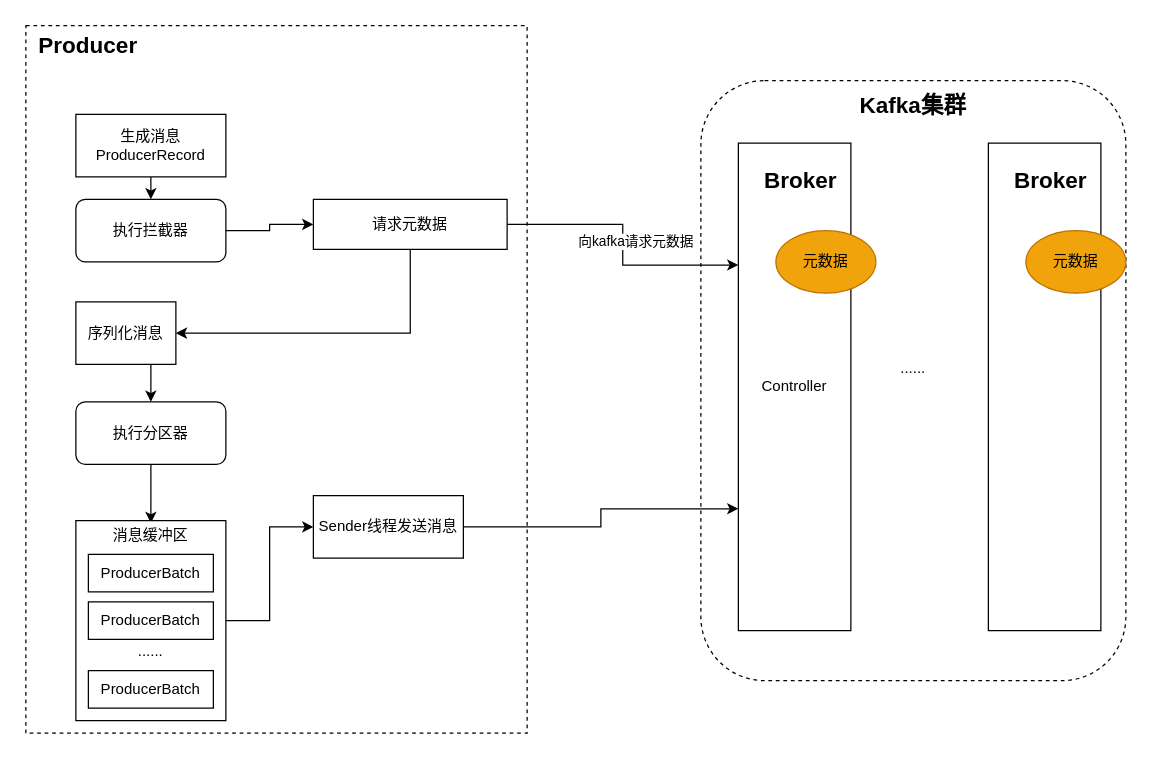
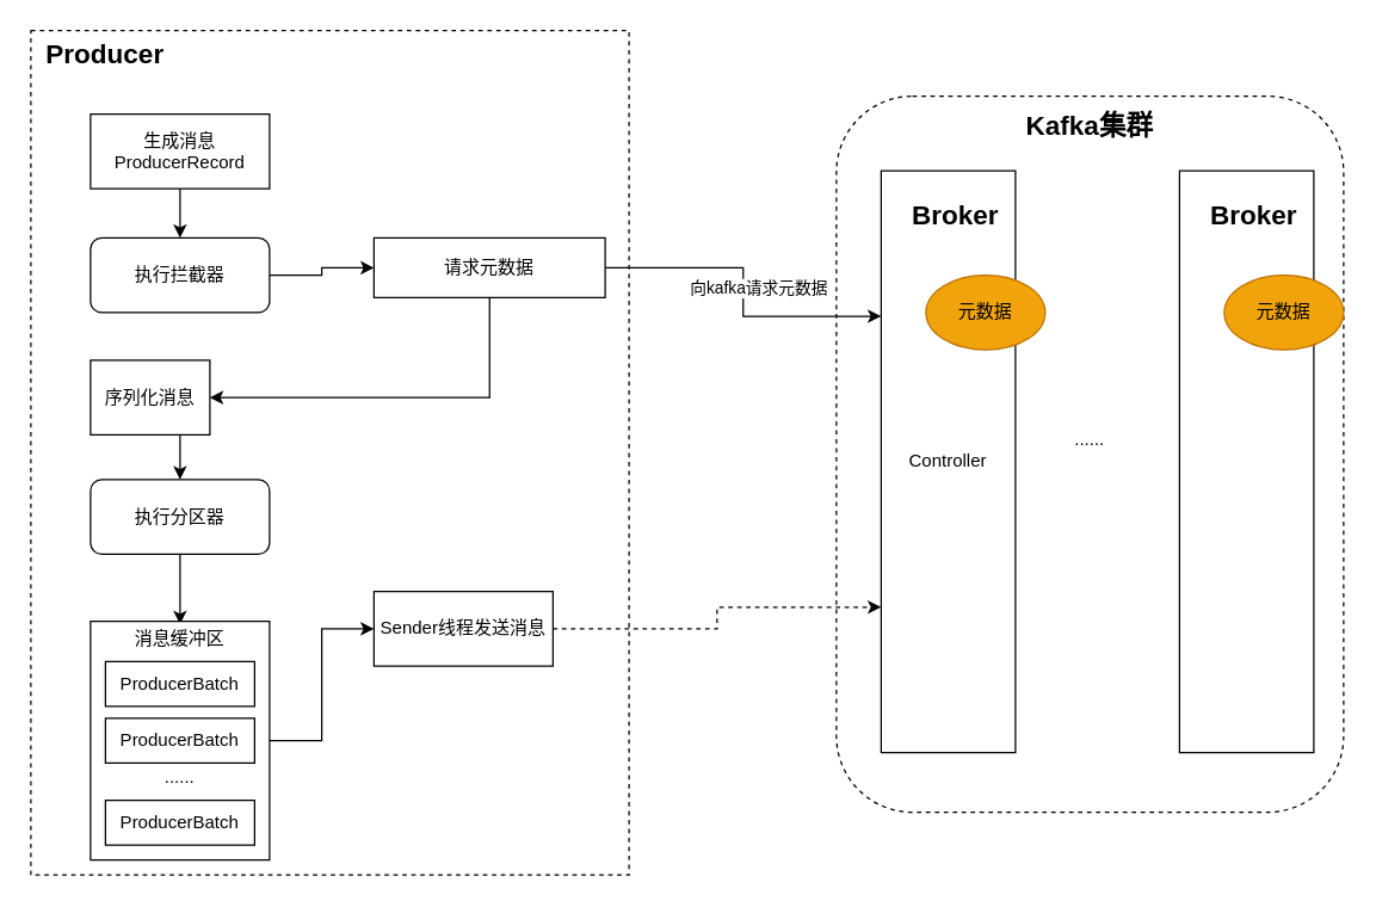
- <mxCell id="6" value="生成消息ProducerRecord" style="rounded=0;whiteSpace=wrap;html=1;" vertex="1" parent="1"><mxGeometry x="60" y="91" width="120" height="50" as="geometry" /></mxCell>
+ <mxCell id="6" value="生成消息ProducerRecord" style="rounded=0;whiteSpace=wrap;html=1;" vertex="1" parent="1"><mxGeometry x="60" y="76" width="120" height="50" as="geometry" /></mxCell>
- <mxCell id="31" style="edgeStyle=orthogonalEdgeStyle;rounded=0;orthogonalLoop=1;jettySize=auto;html=1;exitX=1;exitY=0.5;exitDx=0;exitDy=0;entryX=0;entryY=0.75;entryDx=0;entryDy=0;" edge="1" parent="1" source="32" target="11"><mxGeometry relative="1" as="geometry" /></mxCell>
+ <mxCell id="31" style="edgeStyle=orthogonalEdgeStyle;rounded=0;orthogonalLoop=1;jettySize=auto;html=1;exitX=1;exitY=0.5;exitDx=0;exitDy=0;entryX=0;entryY=0.75;entryDx=0;entryDy=0;dashed=1;" edge="1" parent="1" source="32" target="11"><mxGeometry relative="1" as="geometry" /></mxCell>
